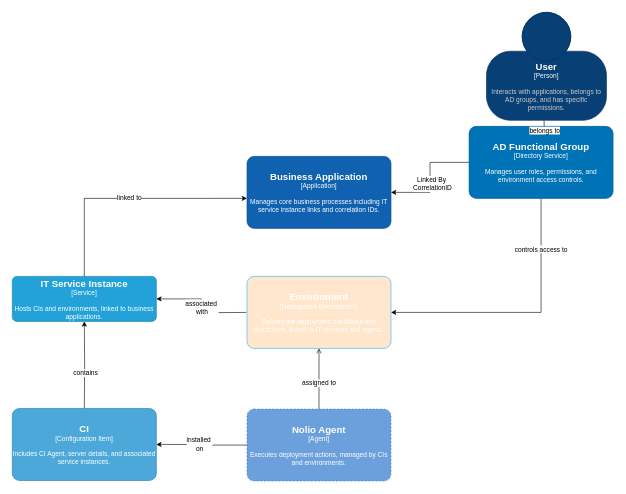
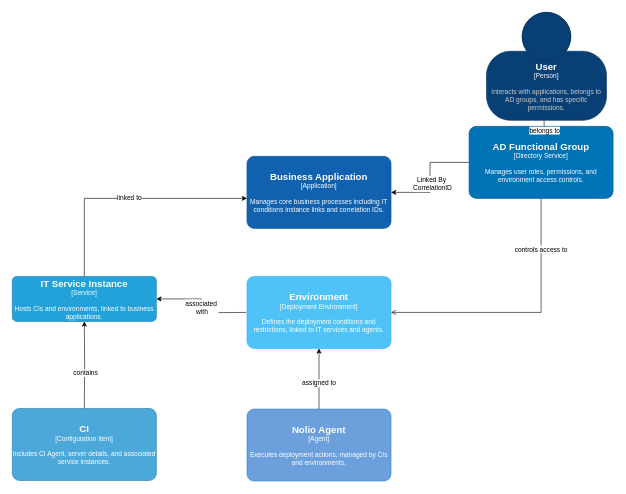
- <mxCell id="2" value="&lt;font style=&quot;font-size: 16px&quot;&gt;&lt;b&gt;Business Application&lt;/b&gt;&lt;/font&gt;&lt;div&gt;[Application]&lt;/div&gt;&lt;br&gt;&lt;div&gt;&lt;font style=&quot;font-size: 11px&quot;&gt;Manages core business processes including IT service instance links and correlation IDs.&lt;/font&gt;&lt;/div&gt;" style="rounded=1;whiteSpace=wrap;html=1;fontSize=11;labelBackgroundColor=none;fillColor=#1061B0;fontColor=#ffffff;align=center;arcSize=10;strokeColor=#0D5091;" vertex="1" parent="1"><mxGeometry x="411" y="260" width="240" height="120" as="geometry" /></mxCell>
+ <mxCell id="2" value="&lt;font style=&quot;font-size: 16px&quot;&gt;&lt;b&gt;Business Application&lt;/b&gt;&lt;/font&gt;&lt;div&gt;[Application]&lt;/div&gt;&lt;br&gt;&lt;div&gt;&lt;font style=&quot;font-size: 11px&quot;&gt;Manages core business processes including IT conditions instance links and correlation IDs.&lt;/font&gt;&lt;/div&gt;" style="rounded=1;whiteSpace=wrap;html=1;fontSize=11;labelBackgroundColor=none;fillColor=#1061B0;fontColor=#ffffff;align=center;arcSize=10;strokeColor=#0D5091;" vertex="1" parent="1"><mxGeometry x="411" y="260" width="240" height="120" as="geometry" /></mxCell>
- <mxCell id="20" value="&lt;font style=&quot;font-size: 16px&quot;&gt;&lt;b&gt;Environment&lt;/b&gt;&lt;/font&gt;&lt;div&gt;[Deployment Environment]&lt;/div&gt;&lt;br&gt;&lt;div&gt;&lt;font style=&quot;font-size: 11px&quot;&gt;Defines the deployment conditions and restrictions, linked to IT services and agents.&lt;/font&gt;&lt;/div&gt;" style="rounded=1;whiteSpace=wrap;html=1;fontSize=11;labelBackgroundColor=none;fillColor=#ffe6cc;fontColor=#ffffff;align=center;arcSize=10;strokeColor=#29B6F6;" vertex="1" parent="1"><mxGeometry x="411" y="460" width="240" height="120" as="geometry" /></mxCell>
+ <mxCell id="20" value="&lt;font style=&quot;font-size: 16px&quot;&gt;&lt;b&gt;Environment&lt;/b&gt;&lt;/font&gt;&lt;div&gt;[Deployment Environment]&lt;/div&gt;&lt;br&gt;&lt;div&gt;&lt;font style=&quot;font-size: 11px&quot;&gt;Defines the deployment conditions and restrictions, linked to IT services and agents.&lt;/font&gt;&lt;/div&gt;" style="rounded=1;whiteSpace=wrap;html=1;fontSize=11;labelBackgroundColor=none;fillColor=#4FC3F7;fontColor=#ffffff;align=center;arcSize=10;strokeColor=#29B6F6;" vertex="1" parent="1"><mxGeometry x="411" y="460" width="240" height="120" as="geometry" /></mxCell>
- <mxCell id="8" style="edgeStyle=orthogonalEdgeStyle;rounded=0;orthogonalLoop=1;jettySize=auto;html=1;entryX=1;entryY=0.5;entryDx=0;entryDy=0;exitX=0.5;exitY=1;exitDx=0;exitDy=0;" edge="1" parent="1" source="10" target="20"><mxGeometry relative="1" as="geometry" /></mxCell>
+ <mxCell id="8" style="edgeStyle=orthogonalEdgeStyle;rounded=0;orthogonalLoop=1;jettySize=auto;html=1;entryX=1;entryY=0.5;entryDx=0;entryDy=0;exitX=0.5;exitY=1;exitDx=0;exitDy=0;endArrow=open;" edge="1" parent="1" source="10" target="20"><mxGeometry relative="1" as="geometry" /></mxCell>
- <mxCell id="13" value="" style="edgeStyle=orthogonalEdgeStyle;rounded=0;orthogonalLoop=1;jettySize=auto;html=1;endArrow=open;" edge="1" parent="1" source="15" target="20"><mxGeometry relative="1" as="geometry" /></mxCell>
+ <mxCell id="13" value="" style="edgeStyle=orthogonalEdgeStyle;rounded=0;orthogonalLoop=1;jettySize=auto;html=1;" edge="1" parent="1" source="15" target="20"><mxGeometry relative="1" as="geometry" /></mxCell>
- <mxCell id="11" value="" style="edgeStyle=orthogonalEdgeStyle;rounded=0;orthogonalLoop=1;jettySize=auto;html=1;" edge="1" parent="1" source="15" target="21"><mxGeometry relative="1" as="geometry" /></mxCell>
- <mxCell id="12" value="installed&amp;nbsp;&lt;div&gt;on&lt;/div&gt;" style="edgeLabel;html=1;align=center;verticalAlign=middle;resizable=0;points=[];" vertex="1" connectable="0" parent="11"><mxGeometry x="0.061" y="-1" relative="1" as="geometry"><mxPoint as="offset" /></mxGeometry></mxCell>
- <mxCell id="15" value="&lt;font style=&quot;font-size: 16px&quot;&gt;&lt;b&gt;Nolio Agent&lt;/b&gt;&lt;/font&gt;&lt;div&gt;[Agent]&lt;/div&gt;&lt;br&gt;&lt;div&gt;&lt;font style=&quot;font-size: 11px&quot;&gt;Executes deployment actions, managed by CIs and environments.&lt;/font&gt;&lt;/div&gt;" style="rounded=1;whiteSpace=wrap;html=1;fontSize=11;labelBackgroundColor=none;fillColor=#6CA0DC;fontColor=#ffffff;align=center;arcSize=10;strokeColor=#3082CE;dashed=1;" vertex="1" parent="1"><mxGeometry x="411" y="681" width="240" height="120" as="geometry" /></mxCell>
+ <mxCell id="15" value="&lt;font style=&quot;font-size: 16px&quot;&gt;&lt;b&gt;Nolio Agent&lt;/b&gt;&lt;/font&gt;&lt;div&gt;[Agent]&lt;/div&gt;&lt;br&gt;&lt;div&gt;&lt;font style=&quot;font-size: 11px&quot;&gt;Executes deployment actions, managed by CIs and environments.&lt;/font&gt;&lt;/div&gt;" style="rounded=1;whiteSpace=wrap;html=1;fontSize=11;labelBackgroundColor=none;fillColor=#6CA0DC;fontColor=#ffffff;align=center;arcSize=10;strokeColor=#3082CE;" vertex="1" parent="1"><mxGeometry x="411" y="681" width="240" height="120" as="geometry" /></mxCell>
